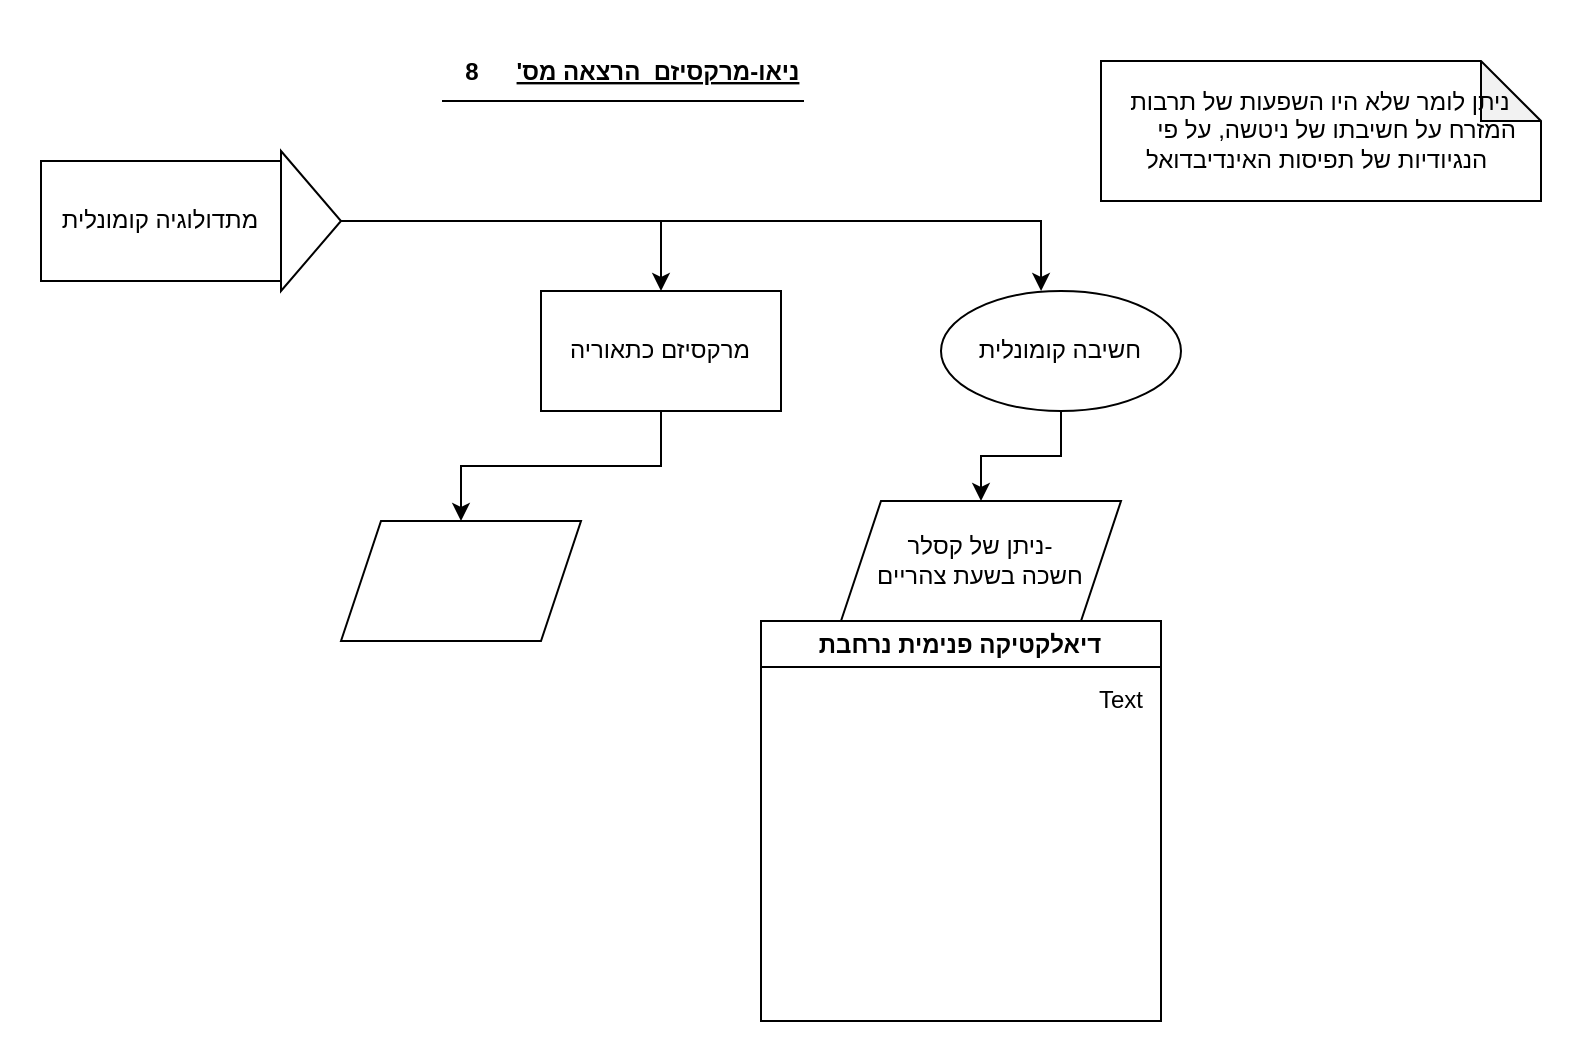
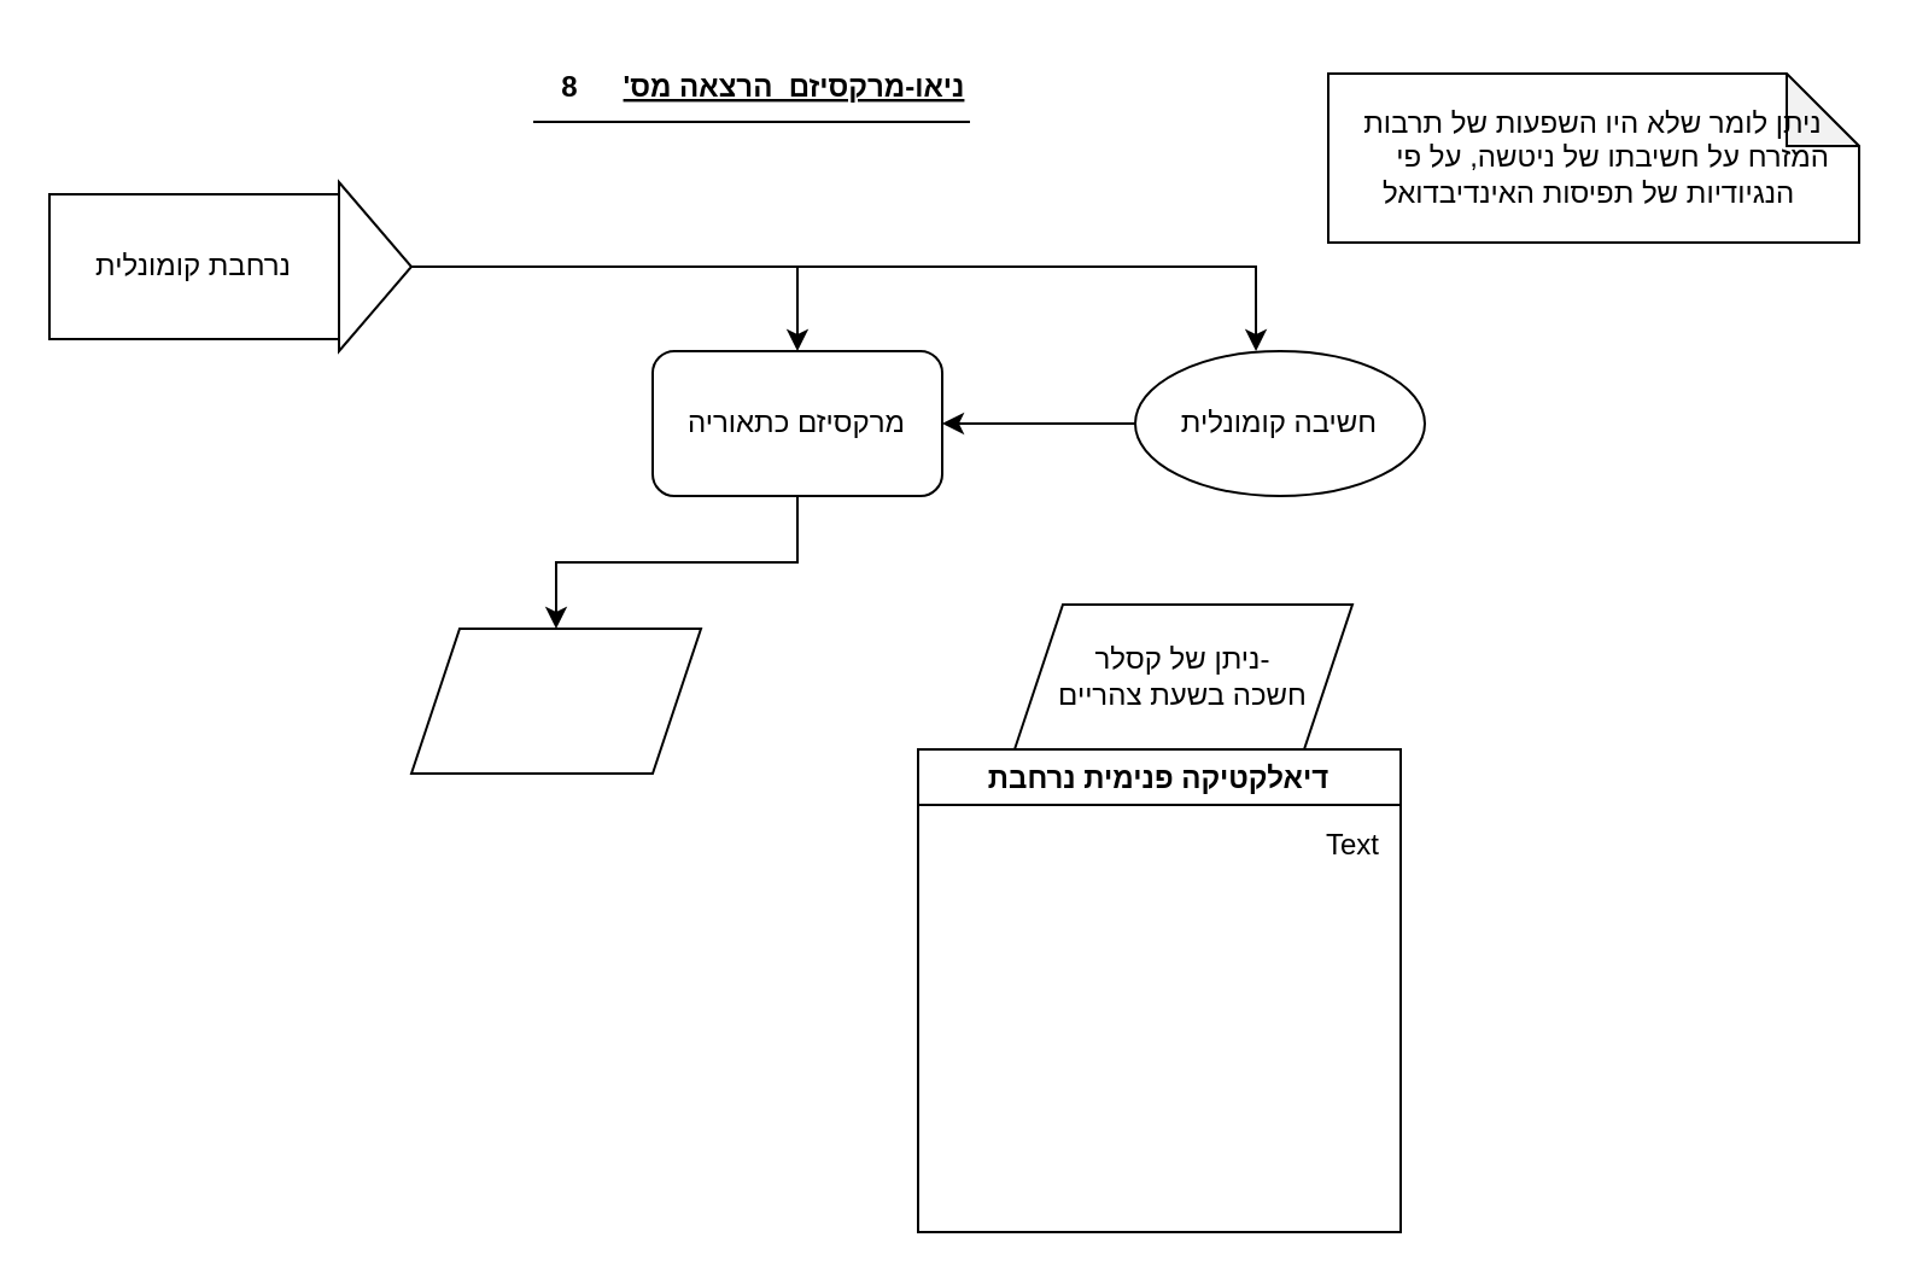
- <mxCell id="11" value="מתדולוגיה קומונלית" style="rounded=0;whiteSpace=wrap;html=1;align=center;" parent="9" vertex="1"><mxGeometry y="5" width="120" height="60" as="geometry" /></mxCell>
+ <mxCell id="11" value="נרחבת קומונלית" style="rounded=0;whiteSpace=wrap;html=1;align=center;" parent="9" vertex="1"><mxGeometry y="5" width="120" height="60" as="geometry" /></mxCell>
- <mxCell id="3" value="מרקסיזם כתאוריה" style="whiteSpace=wrap;html=1;" parent="1" vertex="1"><mxGeometry x="270" y="145" width="120" height="60" as="geometry" /></mxCell>
+ <mxCell id="3" value="מרקסיזם כתאוריה" style="whiteSpace=wrap;html=1;rounded=1;" parent="1" vertex="1"><mxGeometry x="270" y="145" width="120" height="60" as="geometry" /></mxCell>
- <mxCell id="14" value="" style="edgeStyle=orthogonalEdgeStyle;rounded=0;orthogonalLoop=1;jettySize=auto;html=1;" parent="1" source="13" target="15" edge="1"><mxGeometry relative="1" as="geometry" /></mxCell>
+ <mxCell id="14" value="" style="edgeStyle=orthogonalEdgeStyle;rounded=0;orthogonalLoop=1;jettySize=auto;html=1;" parent="1" source="13" target="3" edge="1"><mxGeometry relative="1" as="geometry" /></mxCell>
